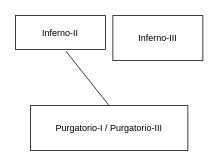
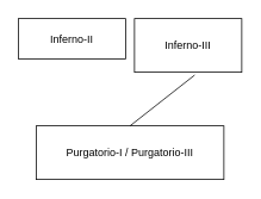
- <mxCell id="5" value="" style="endArrow=none;html=1;entryX=0.561;entryY=1.053;entryDx=0;entryDy=0;entryPerimeter=0;exitX=0.5;exitY=0;exitDx=0;exitDy=0;" edge="1" parent="1" source="2" target="3"><mxGeometry width="50" height="50" relative="1" as="geometry"><mxPoint x="130" y="190" as="sourcePoint" /><mxPoint x="180" y="140" as="targetPoint" /></mxGeometry></mxCell>
+ <mxCell id="6" value="" style="endArrow=none;html=1;entryX=0.561;entryY=1.053;entryDx=0;entryDy=0;entryPerimeter=0;exitX=0.5;exitY=0;exitDx=0;exitDy=0;" edge="1" parent="1" source="2" target="4"><mxGeometry width="50" height="50" relative="1" as="geometry"><mxPoint x="150" y="150" as="sourcePoint" /><mxPoint x="180" y="140" as="targetPoint" /></mxGeometry></mxCell>
